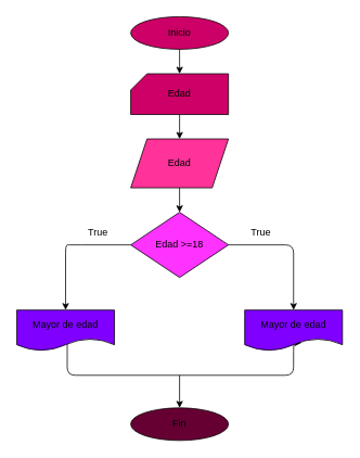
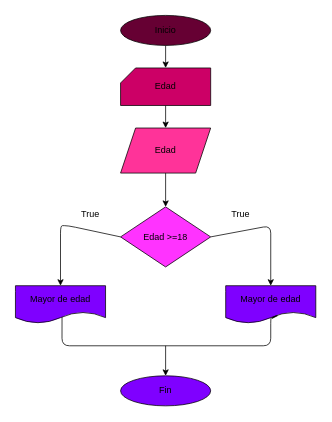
- <mxCell id="3" value="&lt;font color=&quot;#000000&quot;&gt;Inicio&lt;/font&gt;" style="ellipse;whiteSpace=wrap;html=1;fillColor=#cc0066;" vertex="1" parent="1"><mxGeometry x="160" y="20" width="120" height="40" as="geometry" /></mxCell>
+ <mxCell id="3" value="&lt;font color=&quot;#000000&quot;&gt;Inicio&lt;/font&gt;" style="ellipse;whiteSpace=wrap;html=1;fillColor=#660033;" vertex="1" parent="1"><mxGeometry x="160" y="20" width="120" height="40" as="geometry" /></mxCell>
- <mxCell id="11" value="&lt;font color=&quot;#000000&quot;&gt;Edad &amp;gt;=18&lt;/font&gt;" style="rhombus;whiteSpace=wrap;html=1;fillColor=#FF33FF;" vertex="1" parent="1"><mxGeometry x="160" y="260" width="120" height="80" as="geometry" /></mxCell>
+ <mxCell id="11" value="&lt;font color=&quot;#000000&quot;&gt;Edad &amp;gt;=18&lt;/font&gt;" style="rhombus;whiteSpace=wrap;html=1;fillColor=#FF33FF;" vertex="1" parent="1"><mxGeometry x="160" y="275" width="120" height="80" as="geometry" /></mxCell>
- <mxCell id="15" value="&lt;font color=&quot;#000000&quot;&gt;Fin&lt;/font&gt;" style="ellipse;whiteSpace=wrap;html=1;fillColor=#660033;" vertex="1" parent="1"><mxGeometry x="160" y="500" width="120" height="40" as="geometry" /></mxCell>
+ <mxCell id="15" value="&lt;font color=&quot;#000000&quot;&gt;Fin&lt;/font&gt;" style="ellipse;whiteSpace=wrap;html=1;fillColor=#7f00ff;" vertex="1" parent="1"><mxGeometry x="160" y="500" width="120" height="40" as="geometry" /></mxCell>
